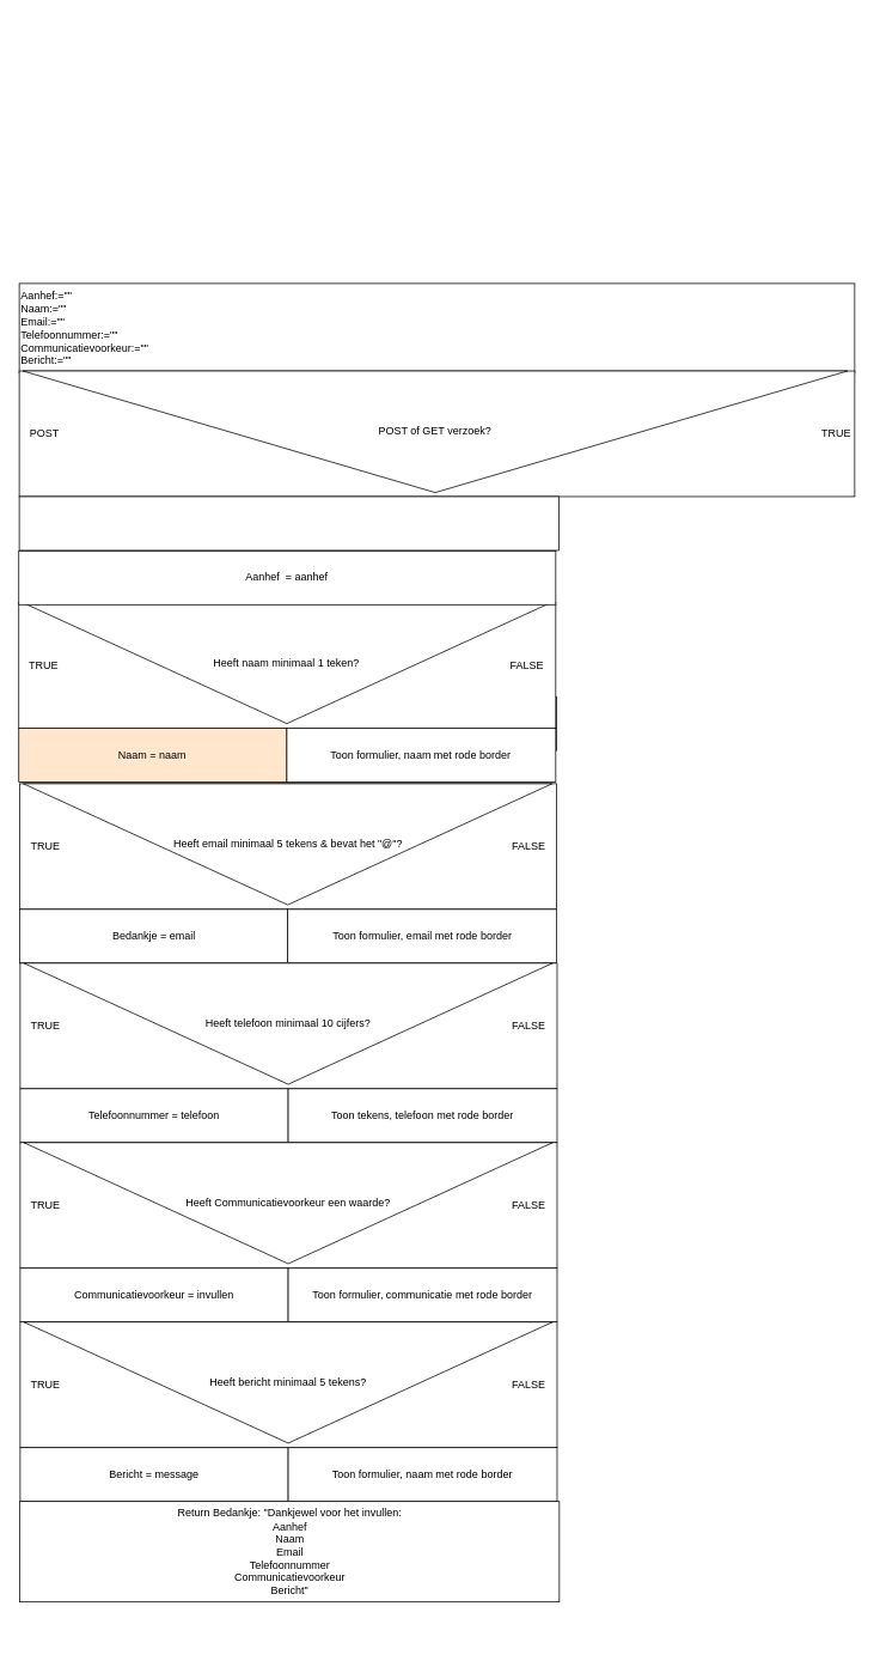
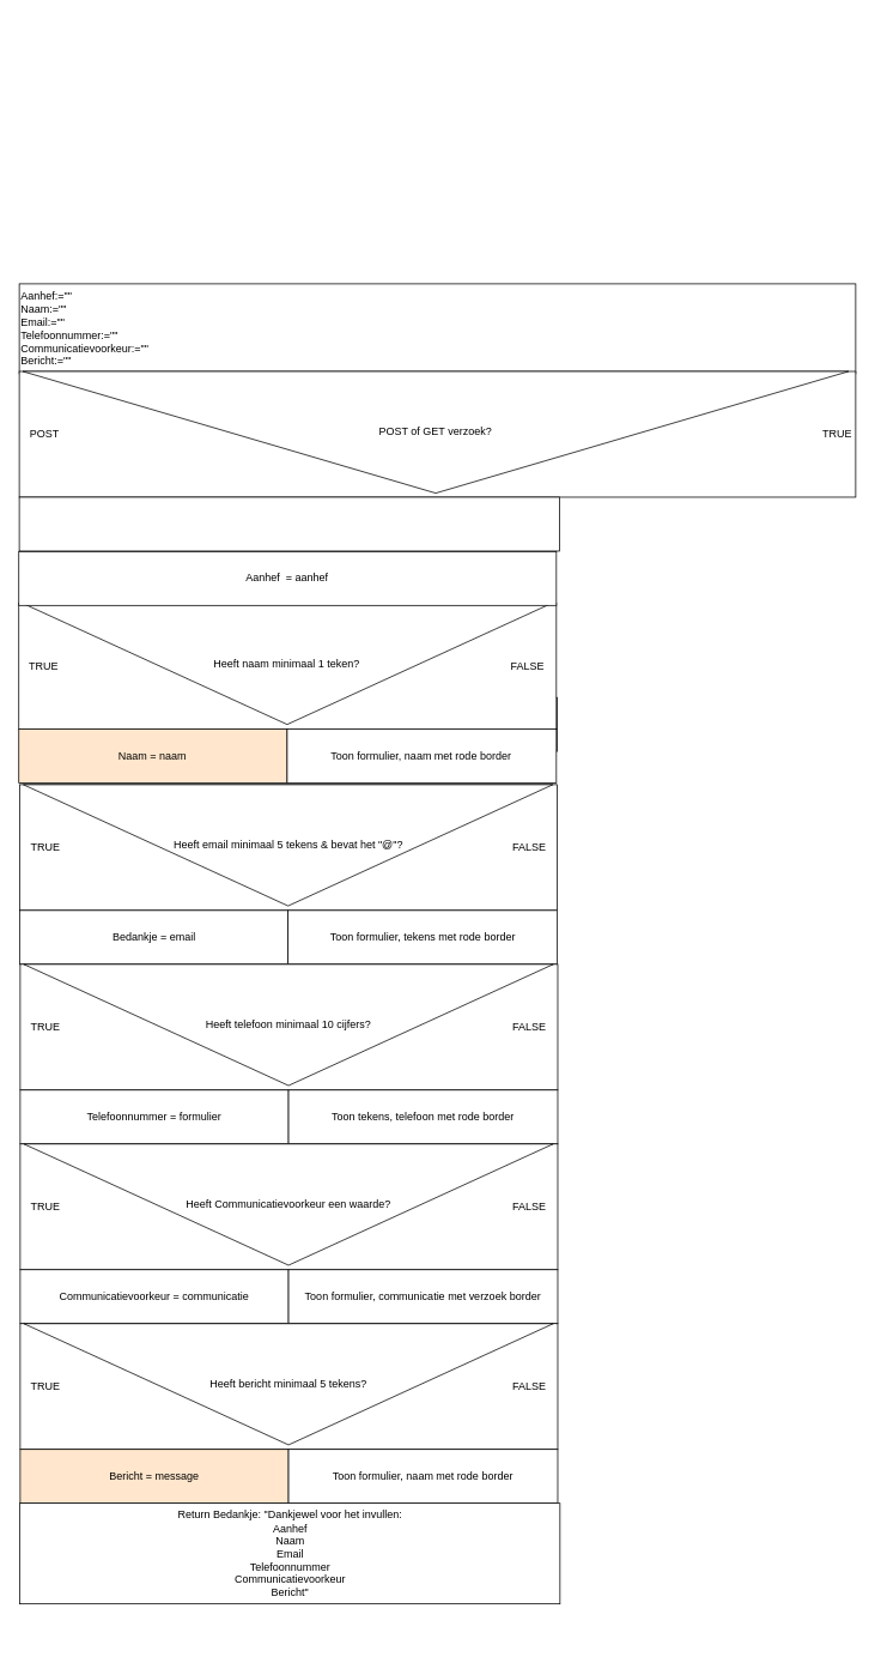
- <mxCell id="7" value="Toon formulier, email met rode border" style="rounded=0;whiteSpace=wrap;html=1;" vertex="1" parent="1"><mxGeometry x="320.5" y="1012.5" width="300" height="60" as="geometry" /></mxCell>
+ <mxCell id="7" value="Toon formulier, tekens met rode border" style="rounded=0;whiteSpace=wrap;html=1;" vertex="1" parent="1"><mxGeometry x="320.5" y="1012.5" width="300" height="60" as="geometry" /></mxCell>
- <mxCell id="10" value="Telefoonnummer = telefoon" style="rounded=0;whiteSpace=wrap;html=1;" vertex="1" parent="1"><mxGeometry x="22.02" y="1212.5" width="298.99" height="60" as="geometry" /></mxCell>
+ <mxCell id="10" value="Telefoonnummer = formulier" style="rounded=0;whiteSpace=wrap;html=1;" vertex="1" parent="1"><mxGeometry x="22.02" y="1212.5" width="298.99" height="60" as="geometry" /></mxCell>
- <mxCell id="14" value="Communicatievoorkeur = invullen" style="rounded=0;whiteSpace=wrap;html=1;" vertex="1" parent="1"><mxGeometry x="22.02" y="1412.5" width="298.99" height="60" as="geometry" /></mxCell>
+ <mxCell id="14" value="Communicatievoorkeur = communicatie" style="rounded=0;whiteSpace=wrap;html=1;" vertex="1" parent="1"><mxGeometry x="22.02" y="1412.5" width="298.99" height="60" as="geometry" /></mxCell>
- <mxCell id="15" value="Toon formulier, communicatie met rode border" style="rounded=0;whiteSpace=wrap;html=1;" vertex="1" parent="1"><mxGeometry x="321.01" y="1412.5" width="300" height="60" as="geometry" /></mxCell>
+ <mxCell id="15" value="Toon formulier, communicatie met verzoek border" style="rounded=0;whiteSpace=wrap;html=1;" vertex="1" parent="1"><mxGeometry x="321.01" y="1412.5" width="300" height="60" as="geometry" /></mxCell>
- <mxCell id="18" value="Bericht = message" style="rounded=0;whiteSpace=wrap;html=1;" vertex="1" parent="1"><mxGeometry x="22.02" y="1612.5" width="298.99" height="60" as="geometry" /></mxCell>
+ <mxCell id="18" value="Bericht = message" style="rounded=0;whiteSpace=wrap;html=1;fillColor=#ffe6cc;" vertex="1" parent="1"><mxGeometry x="22.02" y="1612.5" width="298.99" height="60" as="geometry" /></mxCell>
